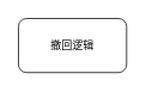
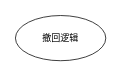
- <mxCell id="2" value="撤回逻辑" style="rounded=1;whiteSpace=wrap;html=1;" vertex="1" parent="1"><mxGeometry x="20" y="20" width="120" height="60" as="geometry" /></mxCell>
+ <mxCell id="2" value="撤回逻辑" style="ellipse;whiteSpace=wrap;html=1;" vertex="1" parent="1"><mxGeometry x="20" y="20" width="120" height="60" as="geometry" /></mxCell>
